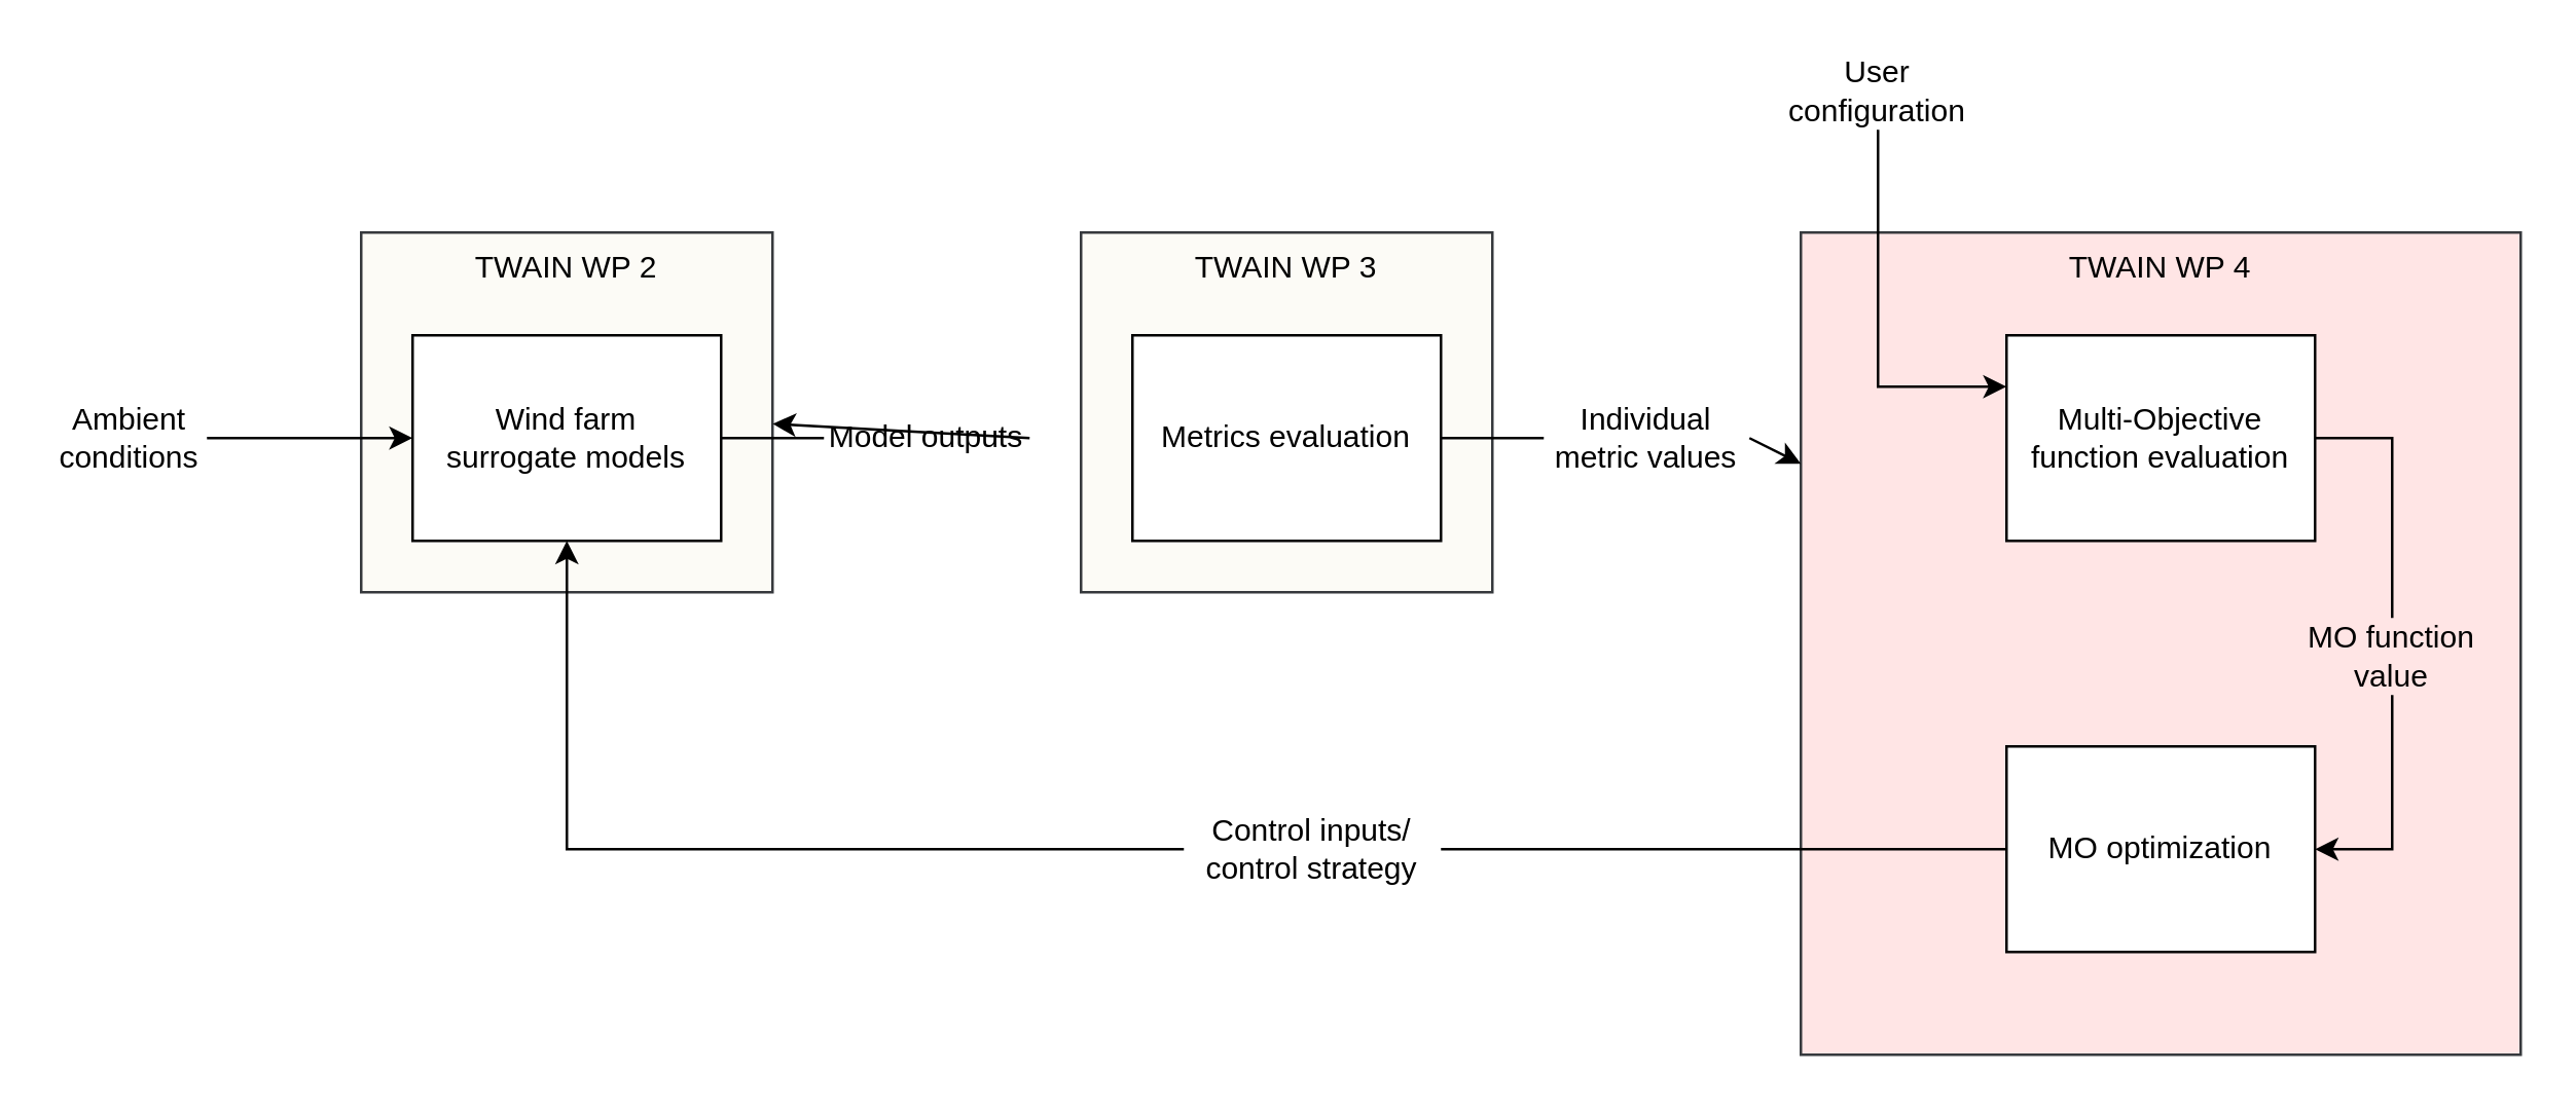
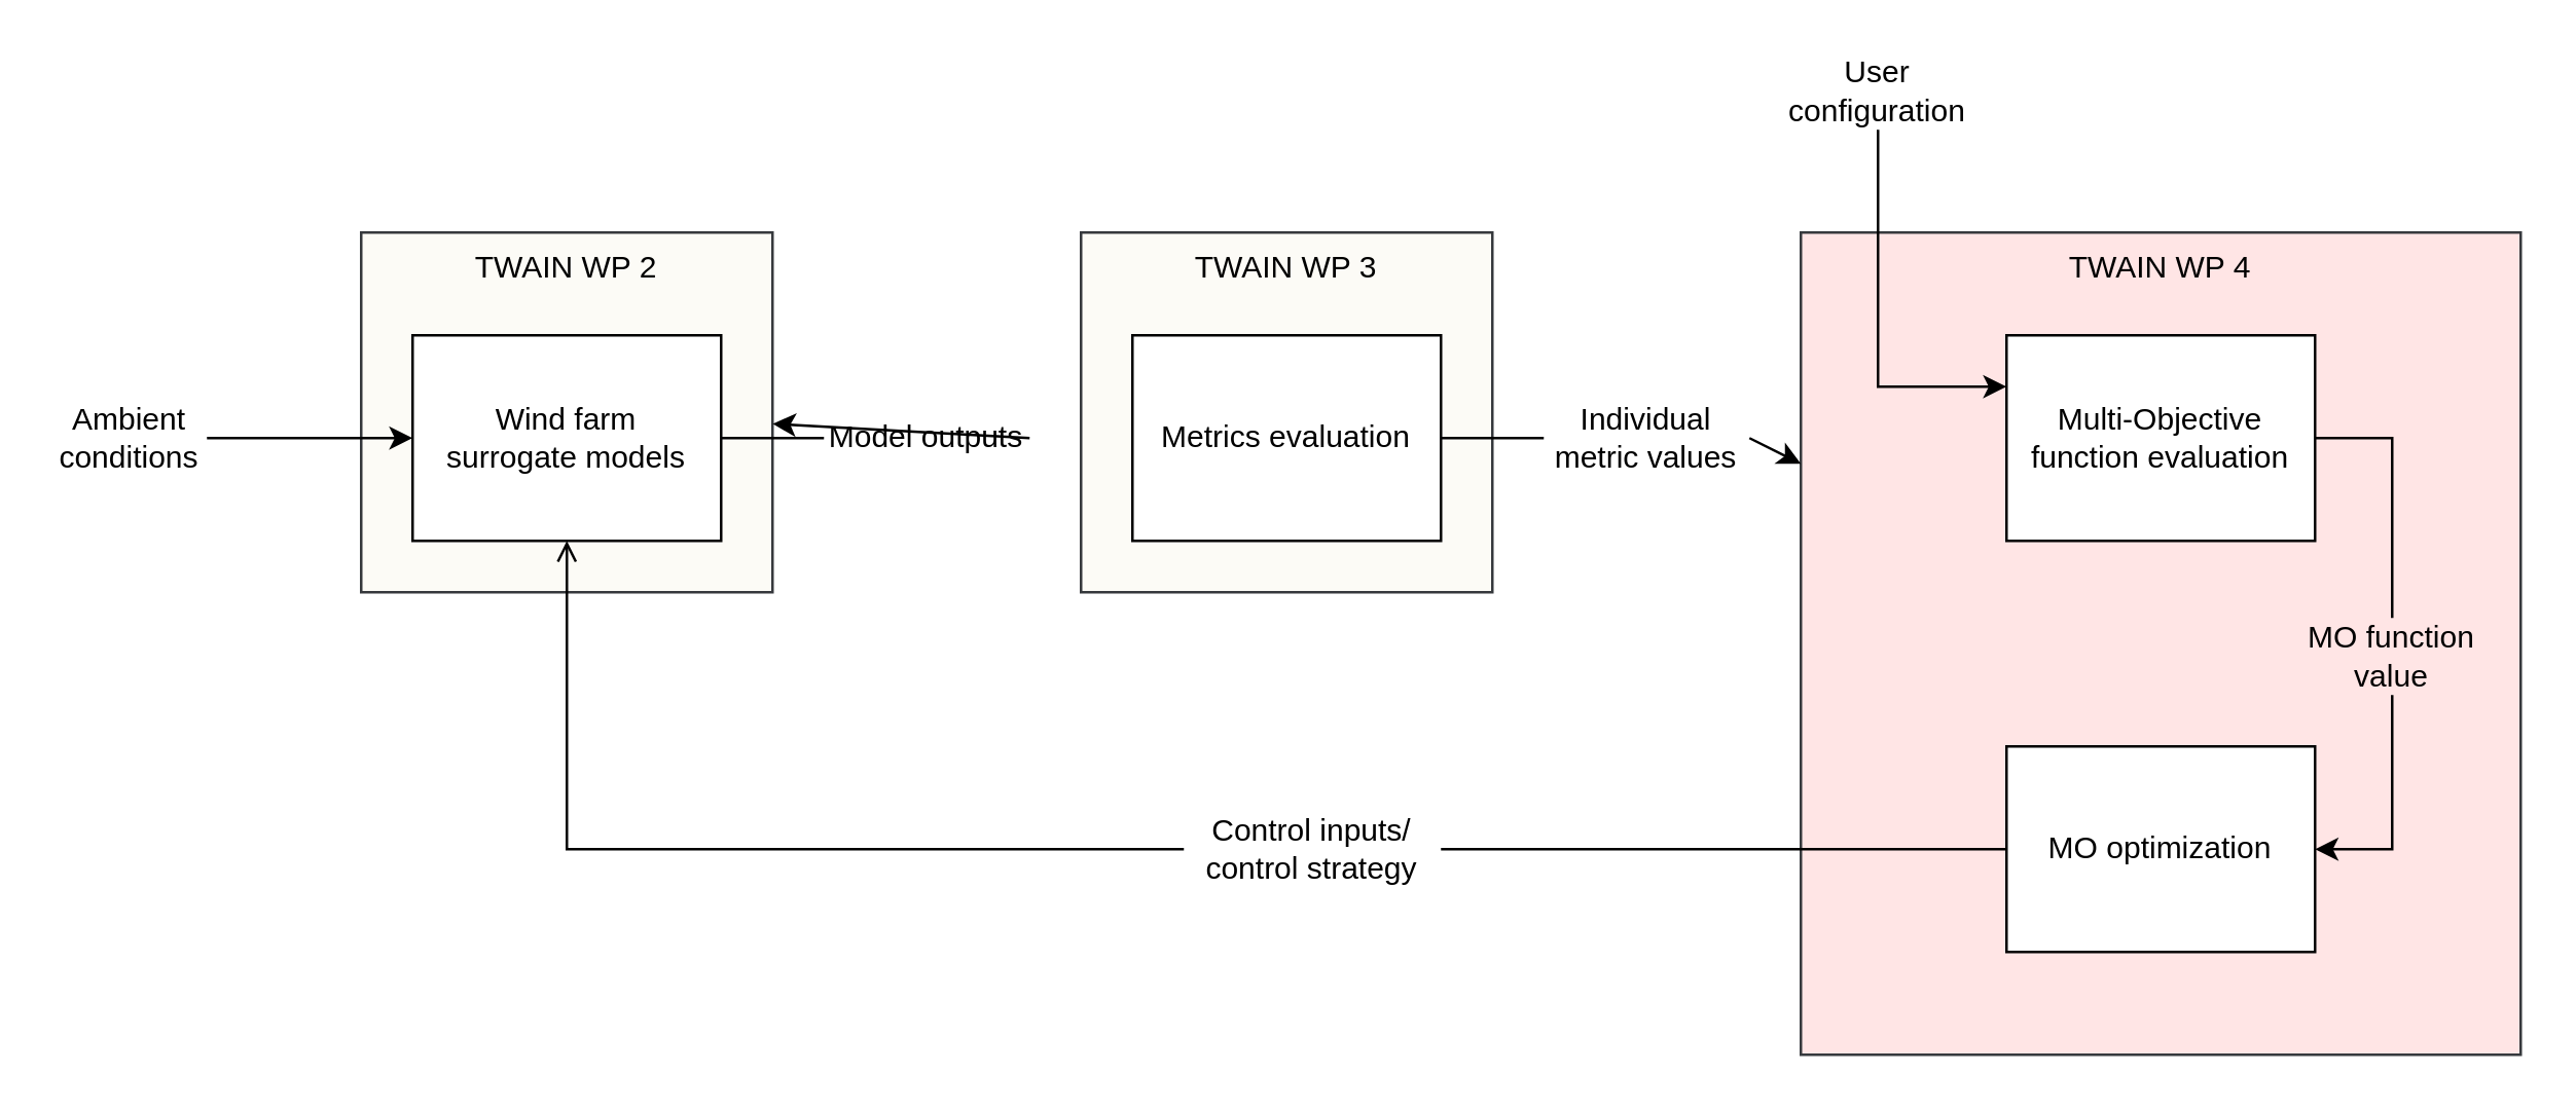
- <mxCell id="21" value="" style="endArrow=classic;html=1;rounded=0;exitX=0;exitY=0.5;exitDx=0;exitDy=0;entryX=0.5;entryY=1;entryDx=0;entryDy=0;" parent="1" source="24" target="7" edge="1"><mxGeometry width="50" height="50" relative="1" as="geometry"><mxPoint x="480" y="210" as="sourcePoint" /><mxPoint x="530" y="160" as="targetPoint" /><Array as="points"><mxPoint x="220" y="330" /></Array></mxGeometry></mxCell>
+ <mxCell id="21" value="" style="endArrow=open;html=1;rounded=0;exitX=0;exitY=0.5;exitDx=0;exitDy=0;entryX=0.5;entryY=1;entryDx=0;entryDy=0;" parent="1" source="24" target="7" edge="1"><mxGeometry width="50" height="50" relative="1" as="geometry"><mxPoint x="480" y="210" as="sourcePoint" /><mxPoint x="530" y="160" as="targetPoint" /><Array as="points"><mxPoint x="220" y="330" /></Array></mxGeometry></mxCell>
